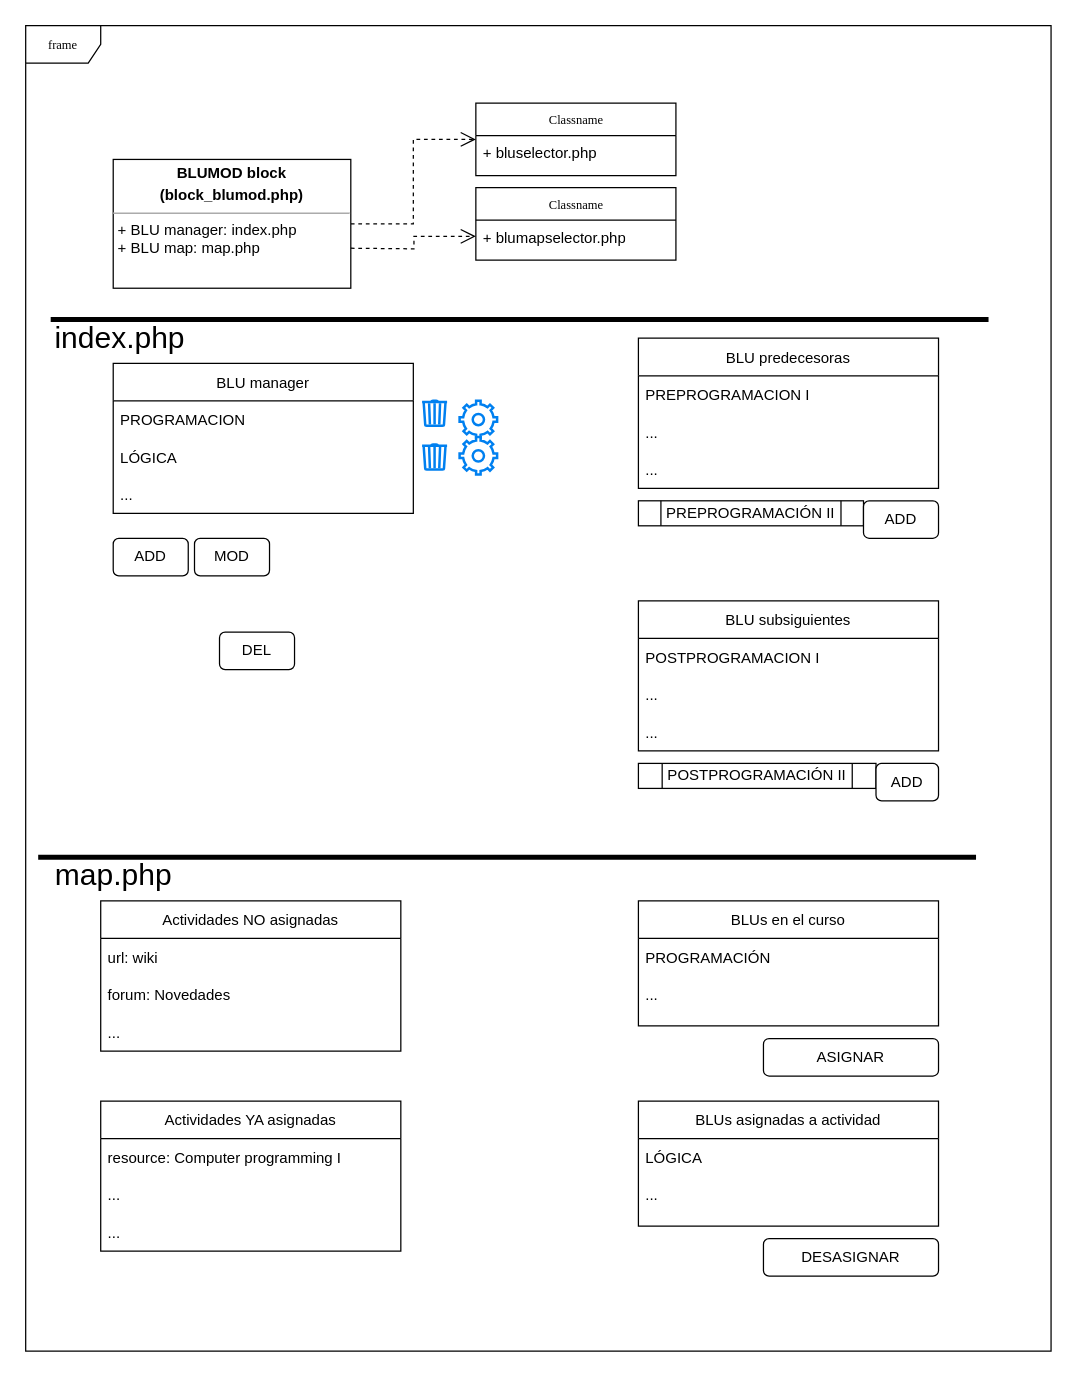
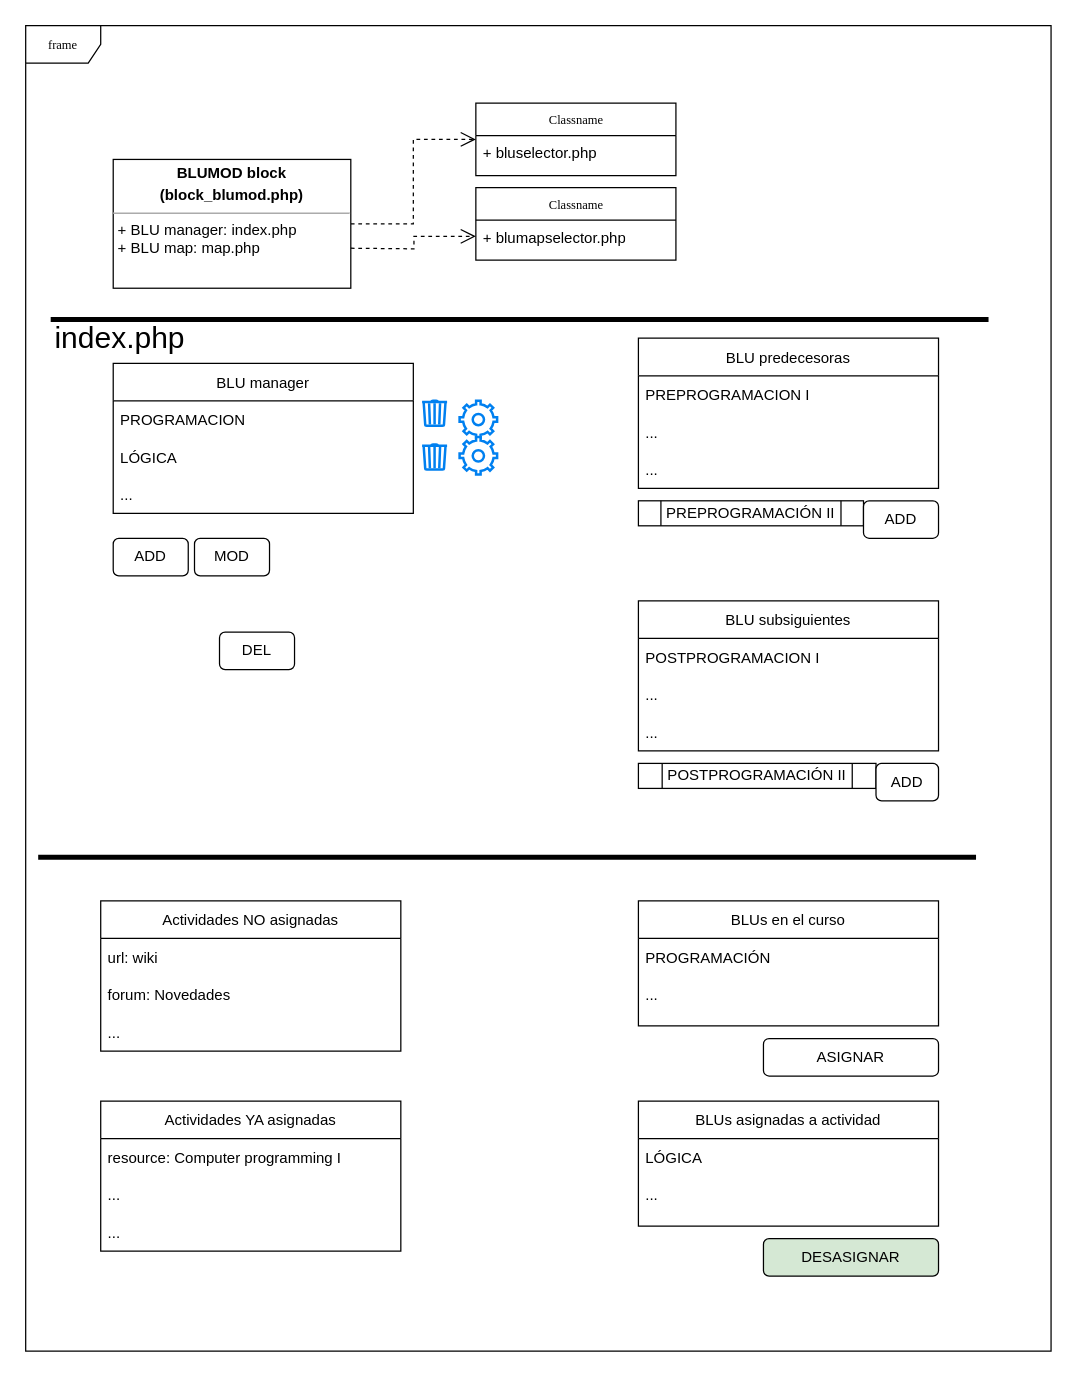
- <mxCell id="36" value="&lt;font style=&quot;font-size: 24px&quot;&gt;map.php&lt;/font&gt;" style="text;html=1;resizable=0;autosize=1;align=center;verticalAlign=middle;points=[];fillColor=none;strokeColor=none;rounded=0;" parent="1" vertex="1"><mxGeometry x="35" y="690" width="110" height="20" as="geometry" /></mxCell>
- <mxCell id="54" value="DESASIGNAR" style="rounded=1;whiteSpace=wrap;html=1;" parent="1" vertex="1"><mxGeometry x="610" y="990" width="140" height="30" as="geometry" /></mxCell>
+ <mxCell id="54" value="DESASIGNAR" style="rounded=1;whiteSpace=wrap;html=1;fillColor=#d5e8d4;" parent="1" vertex="1"><mxGeometry x="610" y="990" width="140" height="30" as="geometry" /></mxCell>
